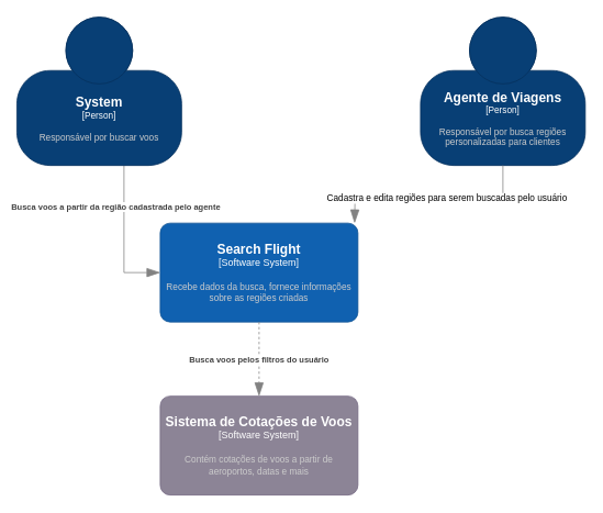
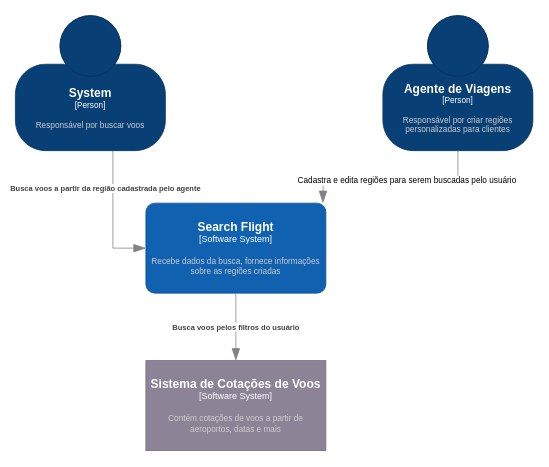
- <mxCell id="2" value="&lt;font style=&quot;font-size: 16px&quot;&gt;&lt;b&gt;Agente de Viagens&lt;/b&gt;&lt;/font&gt;&lt;div&gt;[Person]&lt;/div&gt;&lt;br&gt;&lt;div&gt;&lt;font style=&quot;font-size: 11px&quot;&gt;&lt;font color=&quot;#cccccc&quot;&gt;Responsável por busca regiões personalizadas para clientes&lt;/font&gt;&lt;/div&gt;" style="html=1;fontSize=11;dashed=0;whiteSpace=wrap;fillColor=#083F75;strokeColor=#06315C;fontColor=#ffffff;shape=mxgraph.c4.person2;align=center;metaEdit=1;points=[[0.5,0,0],[1,0.5,0],[1,0.75,0],[0.75,1,0],[0.5,1,0],[0.25,1,0],[0,0.75,0],[0,0.5,0]];resizable=0;" parent="1" vertex="1"><mxGeometry x="510" y="20" width="200" height="180" as="geometry" /></mxCell>
+ <mxCell id="2" value="&lt;font style=&quot;font-size: 16px&quot;&gt;&lt;b&gt;Agente de Viagens&lt;/b&gt;&lt;/font&gt;&lt;div&gt;[Person]&lt;/div&gt;&lt;br&gt;&lt;div&gt;&lt;font style=&quot;font-size: 11px&quot;&gt;&lt;font color=&quot;#cccccc&quot;&gt;Responsável por criar regiões personalizadas para clientes&lt;/font&gt;&lt;/div&gt;" style="html=1;fontSize=11;dashed=0;whiteSpace=wrap;fillColor=#083F75;strokeColor=#06315C;fontColor=#ffffff;shape=mxgraph.c4.person2;align=center;metaEdit=1;points=[[0.5,0,0],[1,0.5,0],[1,0.75,0],[0.75,1,0],[0.5,1,0],[0.25,1,0],[0,0.75,0],[0,0.5,0]];resizable=0;" parent="1" vertex="1"><mxGeometry x="510" y="20" width="200" height="180" as="geometry" /></mxCell>
- <mxCell id="5" value="&lt;div style=&quot;text-align: left&quot;&gt;&lt;div style=&quot;text-align: center&quot;&gt;&lt;b&gt;Busca voos pelos filtros do usuário&lt;/b&gt;&lt;/div&gt;" style="endArrow=blockThin;html=1;fontSize=10;fontColor=#404040;strokeWidth=1;endFill=1;strokeColor=#828282;elbow=vertical;metaEdit=1;endSize=14;startSize=14;jumpStyle=arc;jumpSize=16;rounded=0;edgeStyle=orthogonalEdgeStyle;entryX=0.5;entryY=0;entryDx=0;entryDy=0;entryPerimeter=0;dashed=1;" parent="1" source="3" target="4" edge="1"><mxGeometry width="240" relative="1" as="geometry"><mxPoint x="190" y="600" as="sourcePoint" /><mxPoint x="430" y="600" as="targetPoint" /></mxGeometry></mxCell>
+ <mxCell id="5" value="&lt;div style=&quot;text-align: left&quot;&gt;&lt;div style=&quot;text-align: center&quot;&gt;&lt;b&gt;Busca voos pelos filtros do usuário&lt;/b&gt;&lt;/div&gt;" style="endArrow=blockThin;html=1;fontSize=10;fontColor=#404040;strokeWidth=1;endFill=1;strokeColor=#828282;elbow=vertical;metaEdit=1;endSize=14;startSize=14;jumpStyle=arc;jumpSize=16;rounded=0;edgeStyle=orthogonalEdgeStyle;entryX=0.5;entryY=0;entryDx=0;entryDy=0;entryPerimeter=0;" parent="1" source="3" target="4" edge="1"><mxGeometry width="240" relative="1" as="geometry"><mxPoint x="190" y="600" as="sourcePoint" /><mxPoint x="430" y="600" as="targetPoint" /></mxGeometry></mxCell>
- <mxCell id="4" value="&lt;font style=&quot;font-size: 16px&quot;&gt;&lt;b&gt;Sistema de Cotações de Voos&lt;/b&gt;&lt;/font&gt;&lt;div&gt;[Software System]&lt;/div&gt;&lt;br&gt;&lt;div&gt;&lt;font style=&quot;font-size: 11px&quot;&gt;&lt;font color=&quot;#cccccc&quot;&gt;Contém cotações de voos a partir de aeroportos, datas e mais&lt;/font&gt;&lt;/div&gt;" style="rounded=1;whiteSpace=wrap;html=1;labelBackgroundColor=none;fillColor=#8C8496;fontColor=#ffffff;align=center;arcSize=10;strokeColor=#736782;metaEdit=1;resizable=0;points=[[0.25,0,0],[0.5,0,0],[0.75,0,0],[1,0.25,0],[1,0.5,0],[1,0.75,0],[0.75,1,0],[0.5,1,0],[0.25,1,0],[0,0.75,0],[0,0.5,0],[0,0.25,0]];" parent="1" vertex="1"><mxGeometry x="194" y="480" width="240" height="120" as="geometry" /></mxCell>
+ <mxCell id="4" value="&lt;font style=&quot;font-size: 16px&quot;&gt;&lt;b&gt;Sistema de Cotações de Voos&lt;/b&gt;&lt;/font&gt;&lt;div&gt;[Software System]&lt;/div&gt;&lt;br&gt;&lt;div&gt;&lt;font style=&quot;font-size: 11px&quot;&gt;&lt;font color=&quot;#cccccc&quot;&gt;Contém cotações de voos a partir de aeroportos, datas e mais&lt;/font&gt;&lt;/div&gt;" style="whiteSpace=wrap;html=1;labelBackgroundColor=none;fillColor=#8C8496;fontColor=#ffffff;align=center;arcSize=10;strokeColor=#736782;metaEdit=1;resizable=0;points=[[0.25,0,0],[0.5,0,0],[0.75,0,0],[1,0.25,0],[1,0.5,0],[1,0.75,0],[0.75,1,0],[0.5,1,0],[0.25,1,0],[0,0.75,0],[0,0.5,0],[0,0.25,0]];rounded=0;" parent="1" vertex="1"><mxGeometry x="194" y="480" width="240" height="120" as="geometry" /></mxCell>
